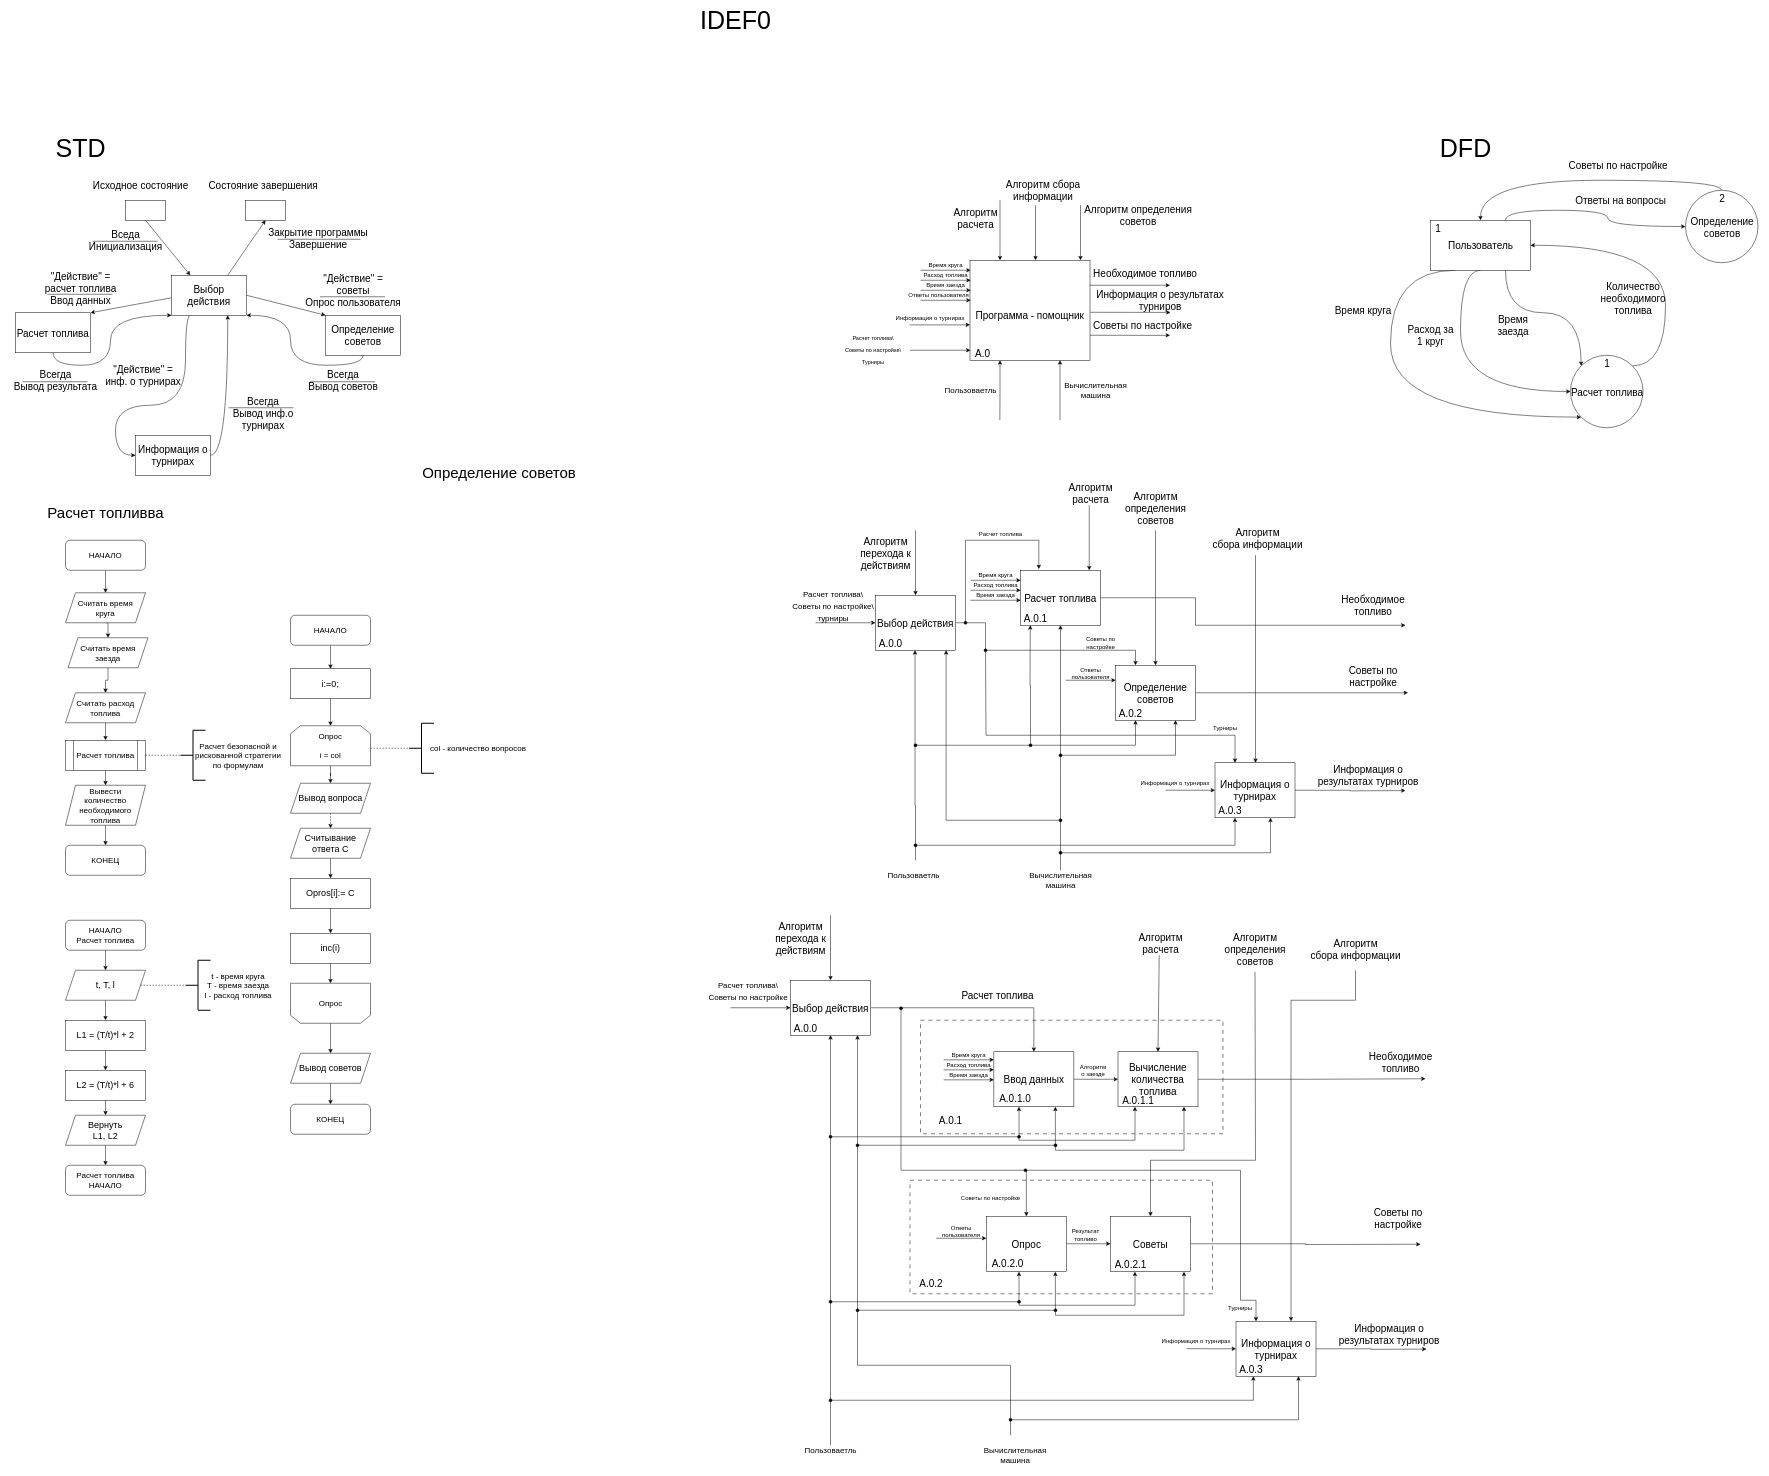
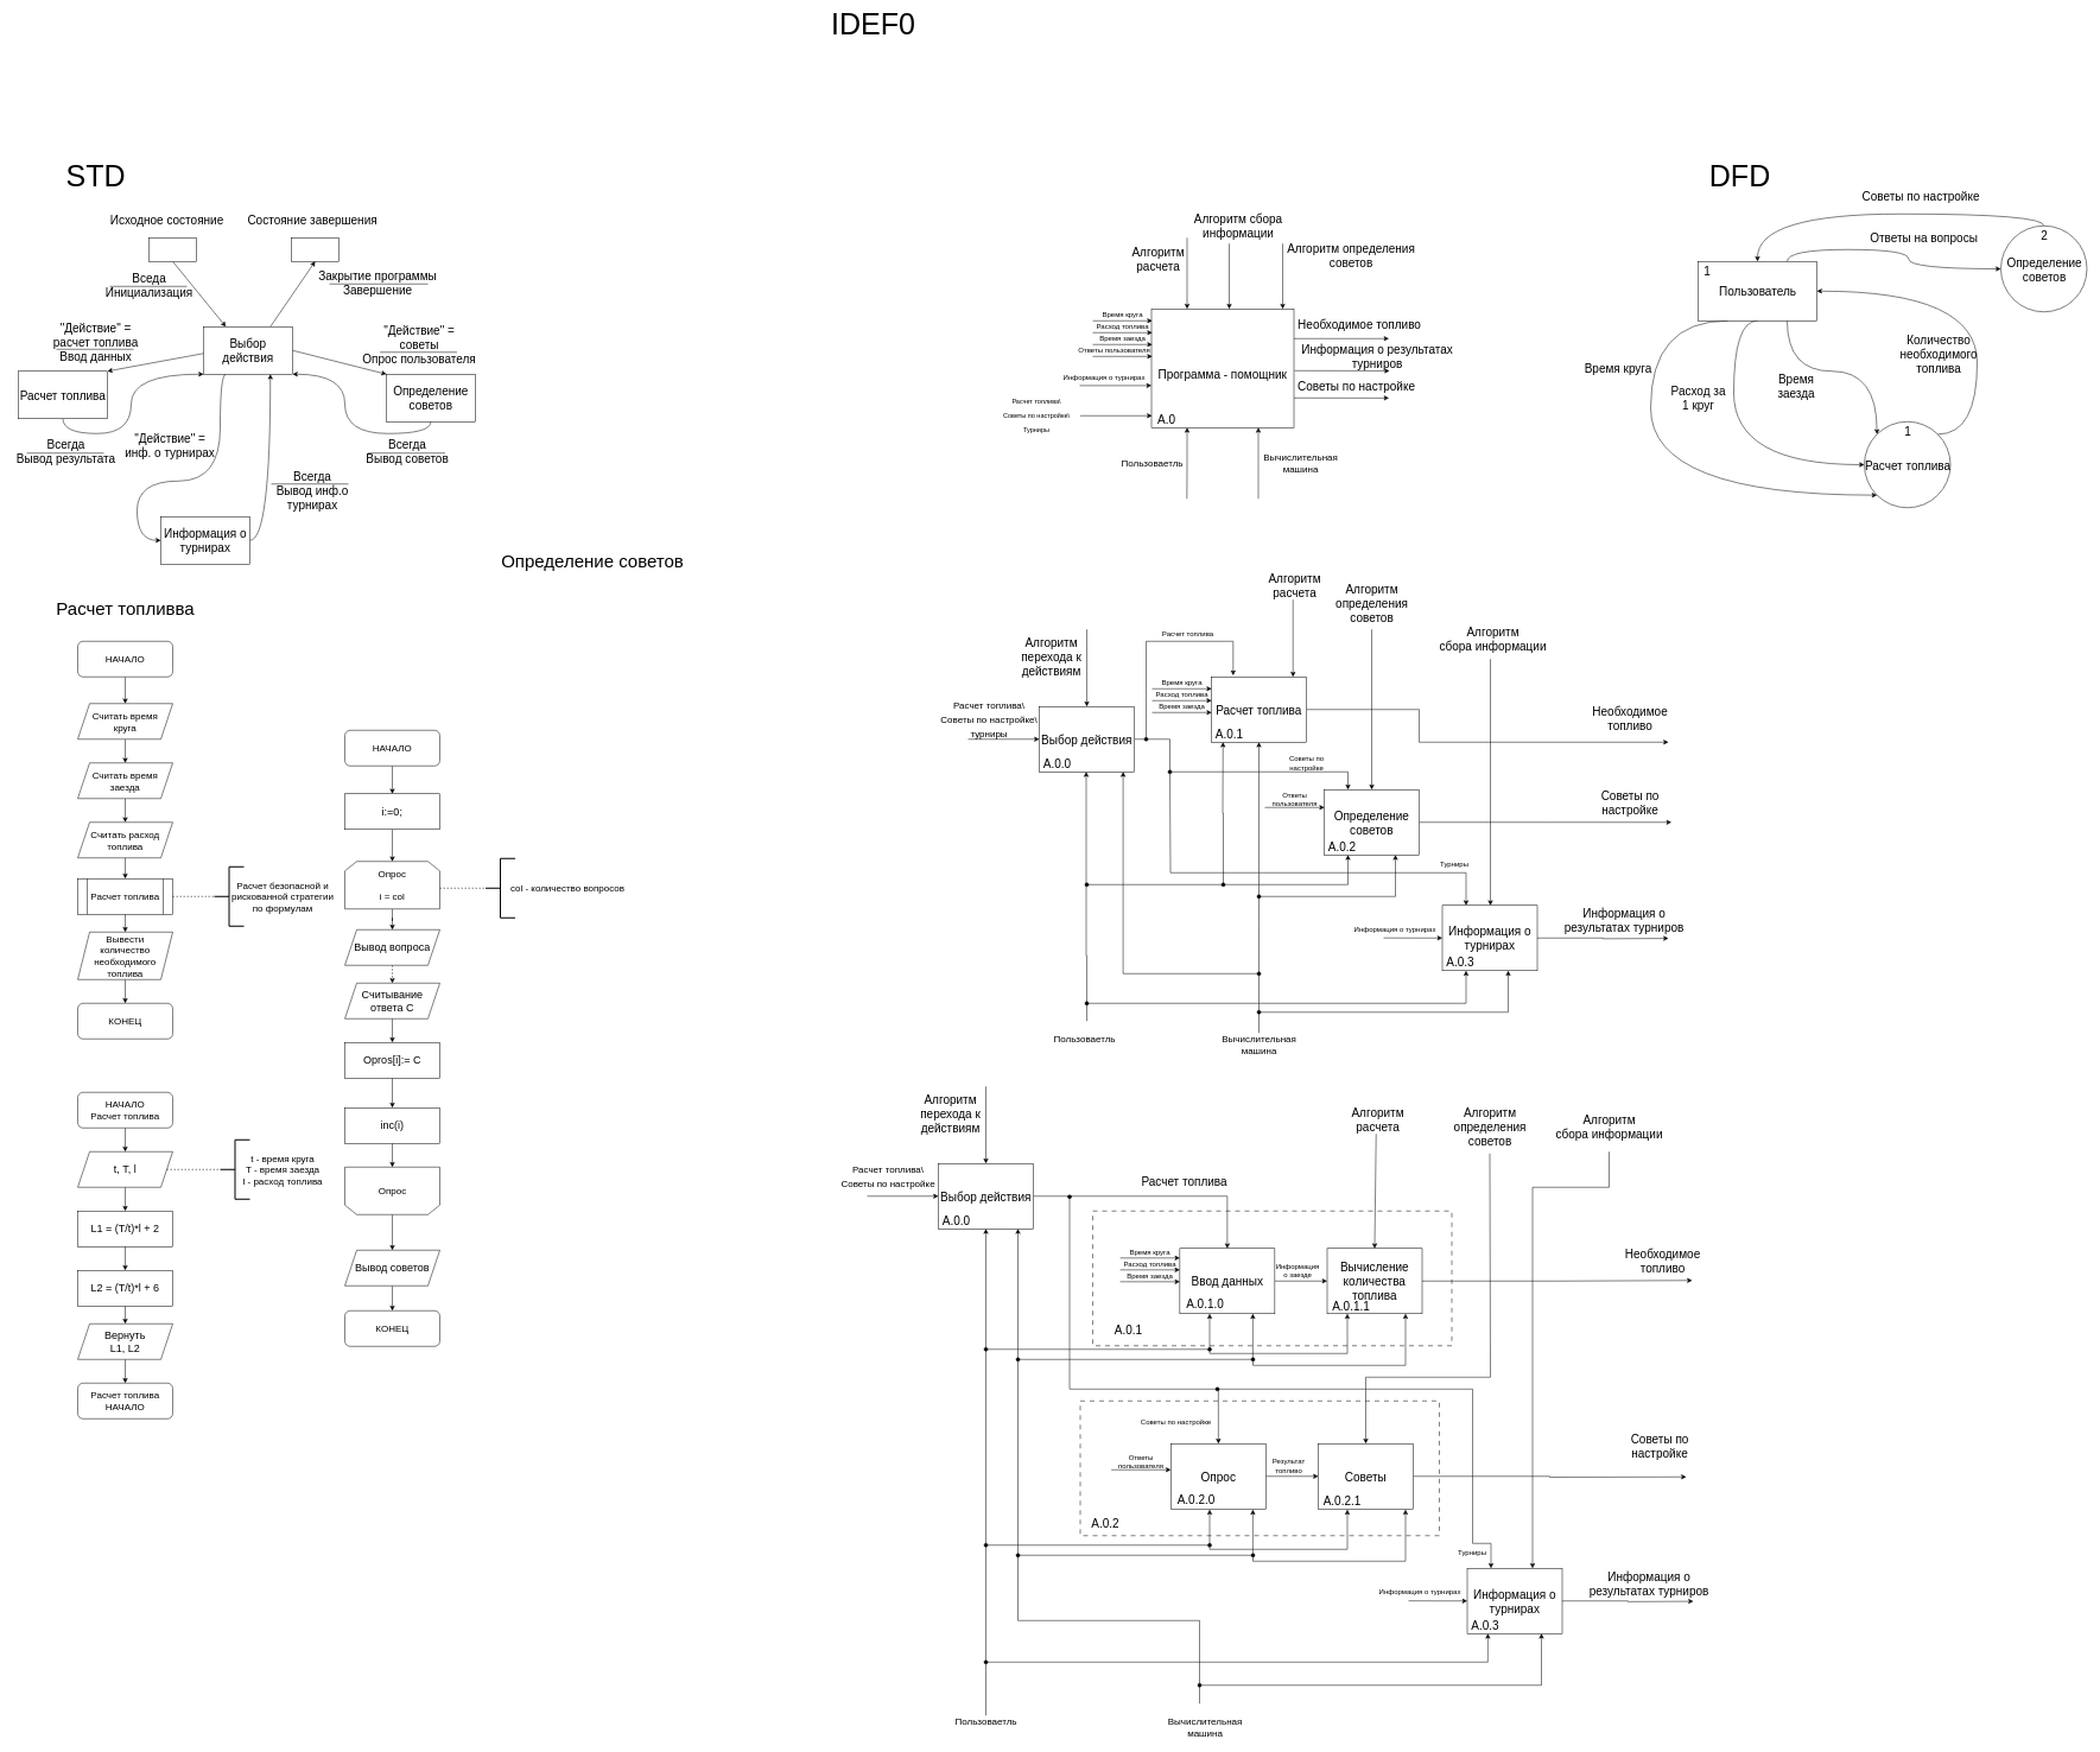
- <mxCell id="112" value="Считать время&lt;br&gt;заезда" style="shape=parallelogram;perimeter=parallelogramPerimeter;whiteSpace=wrap;html=1;fixedSize=1;fontSize=16;" parent="1" vertex="1"><mxGeometry x="135" y="1275" width="160" height="60" as="geometry" /></mxCell>
+ <mxCell id="112" value="Считать время&lt;br&gt;заезда" style="shape=parallelogram;perimeter=parallelogramPerimeter;whiteSpace=wrap;html=1;fixedSize=1;fontSize=16;" parent="1" vertex="1"><mxGeometry x="130" y="1285" width="160" height="60" as="geometry" /></mxCell>
- <mxCell id="209" value="Алгоритм &lt;br&gt;о заезде" style="text;html=1;align=center;verticalAlign=middle;resizable=0;points=[];autosize=1;strokeColor=none;fillColor=none;" vertex="1" parent="1"><mxGeometry x="2135" y="2120" width="100" height="40" as="geometry" /></mxCell>
+ <mxCell id="209" value="Информация &lt;br&gt;о заезде" style="text;html=1;align=center;verticalAlign=middle;resizable=0;points=[];autosize=1;strokeColor=none;fillColor=none;" vertex="1" parent="1"><mxGeometry x="2135" y="2120" width="100" height="40" as="geometry" /></mxCell>
